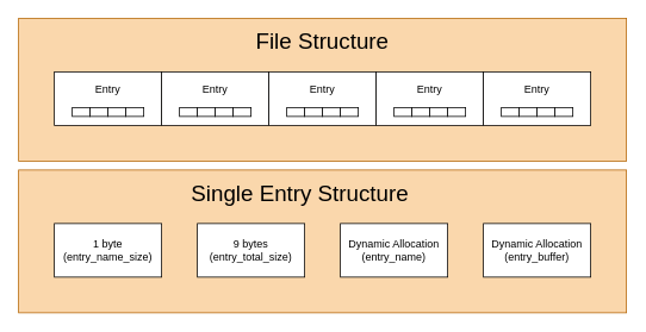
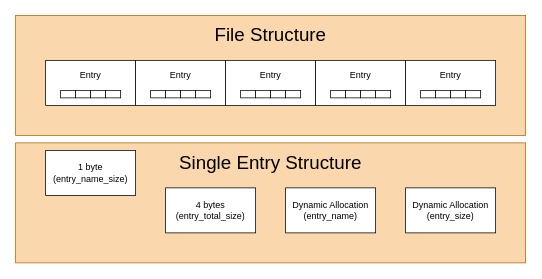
- <mxCell id="6" value="Single Entry Structure" style="text;html=1;align=center;verticalAlign=middle;whiteSpace=wrap;rounded=0;fontSize=25;" vertex="1" parent="2"><mxGeometry x="183" y="9" width="264" height="31" as="geometry" /></mxCell>
+ <mxCell id="6" value="Single Entry Structure" style="text;html=1;align=center;verticalAlign=middle;whiteSpace=wrap;rounded=0;fontSize=25;" vertex="1" parent="2"><mxGeometry x="208" y="9" width="264" height="31" as="geometry" /></mxCell>
- <mxCell id="4" value="1 byte&lt;div&gt;(entry_name_size)&lt;/div&gt;" style="rounded=0;whiteSpace=wrap;html=1;" vertex="1" parent="2"><mxGeometry x="40" y="60" width="120" height="60" as="geometry" /></mxCell>
+ <mxCell id="4" value="1 byte&lt;div&gt;(entry_name_size)&lt;/div&gt;" style="rounded=0;whiteSpace=wrap;html=1;" vertex="1" parent="2"><mxGeometry x="40" y="10" width="120" height="60" as="geometry" /></mxCell>
- <mxCell id="5" value="9 bytes&lt;div&gt;(entry_total_size)&lt;/div&gt;" style="rounded=0;whiteSpace=wrap;html=1;" vertex="1" parent="2"><mxGeometry x="200" y="60" width="120" height="60" as="geometry" /></mxCell>
+ <mxCell id="5" value="4 bytes&lt;div&gt;(entry_total_size)&lt;/div&gt;" style="rounded=0;whiteSpace=wrap;html=1;" vertex="1" parent="2"><mxGeometry x="200" y="60" width="120" height="60" as="geometry" /></mxCell>
- <mxCell id="8" value="Dynamic Allocation&lt;br&gt;&lt;div&gt;(entry_buffer)&lt;/div&gt;" style="rounded=0;whiteSpace=wrap;html=1;" vertex="1" parent="2"><mxGeometry x="520" y="60" width="120" height="60" as="geometry" /></mxCell>
+ <mxCell id="8" value="Dynamic Allocation&lt;br&gt;&lt;div&gt;(entry_size)&lt;/div&gt;" style="rounded=0;whiteSpace=wrap;html=1;" vertex="1" parent="2"><mxGeometry x="520" y="60" width="120" height="60" as="geometry" /></mxCell>
